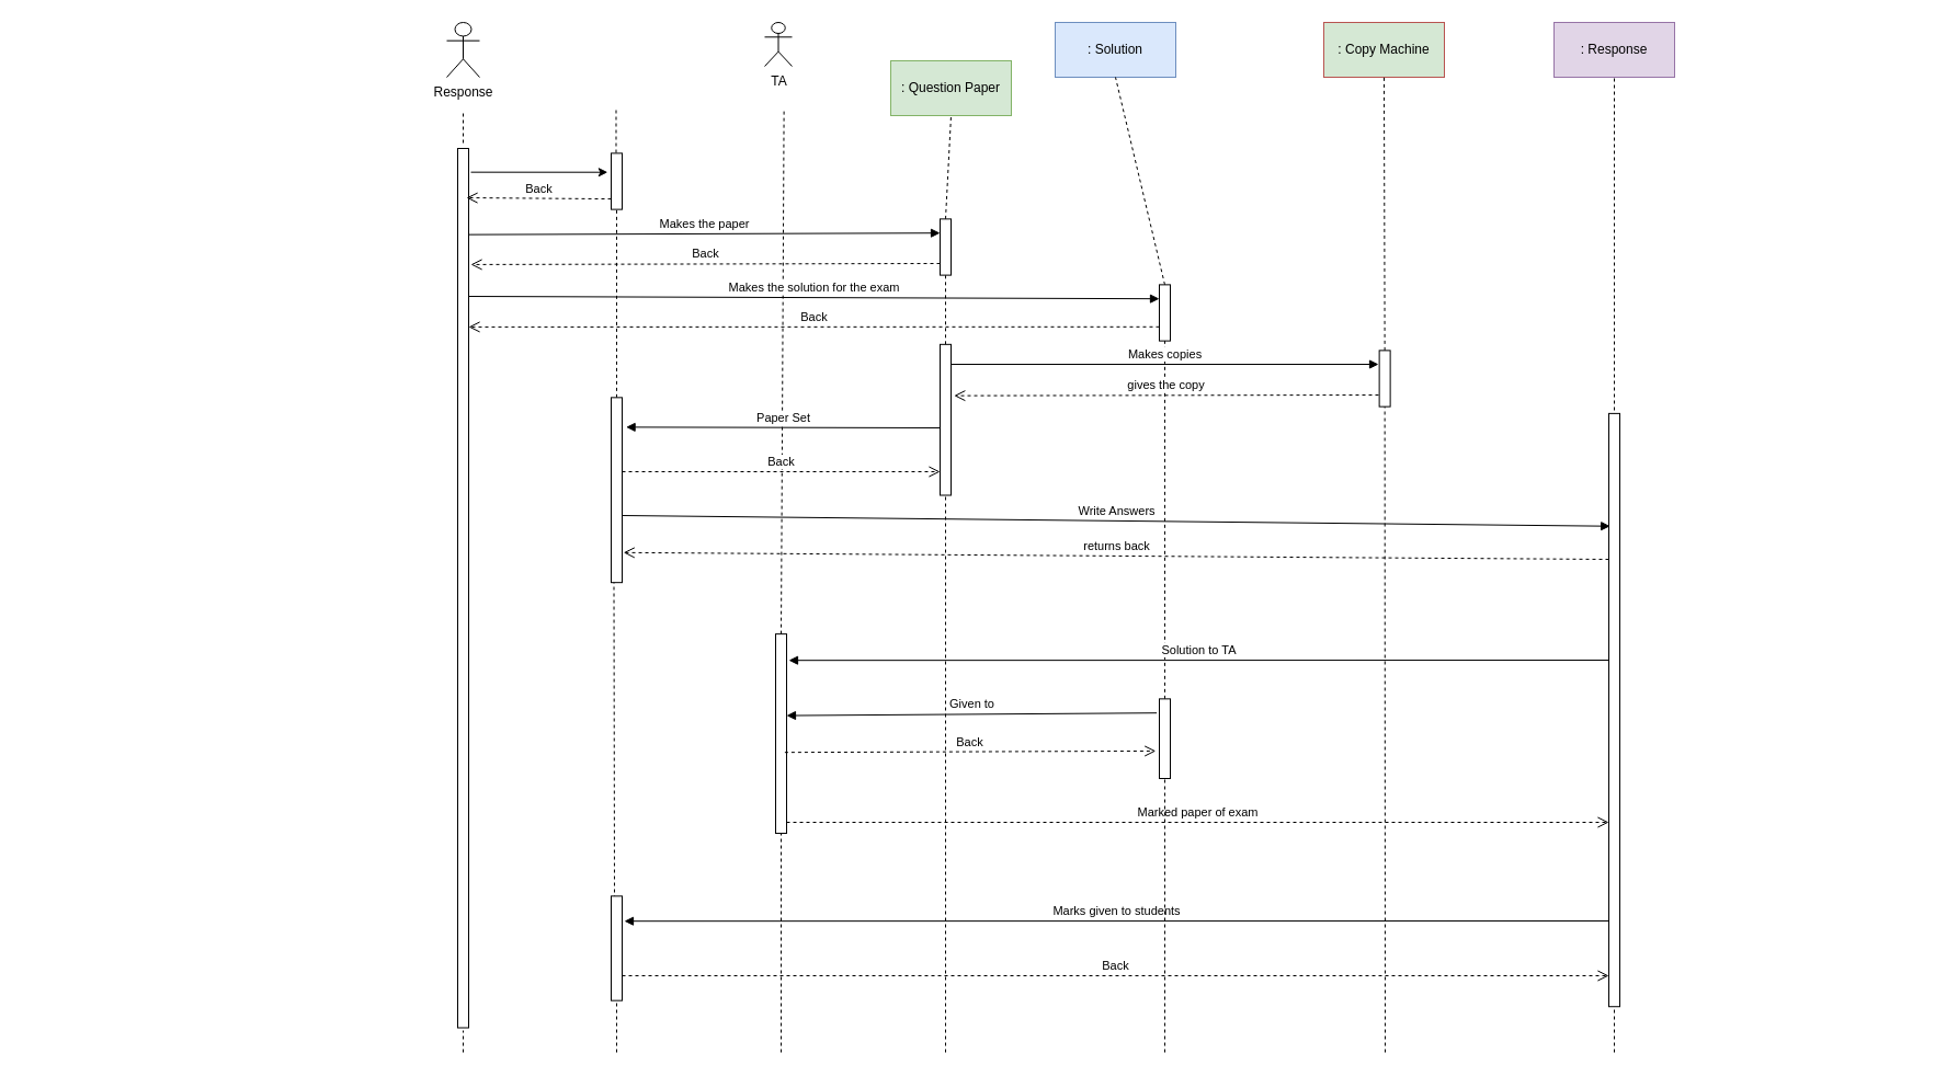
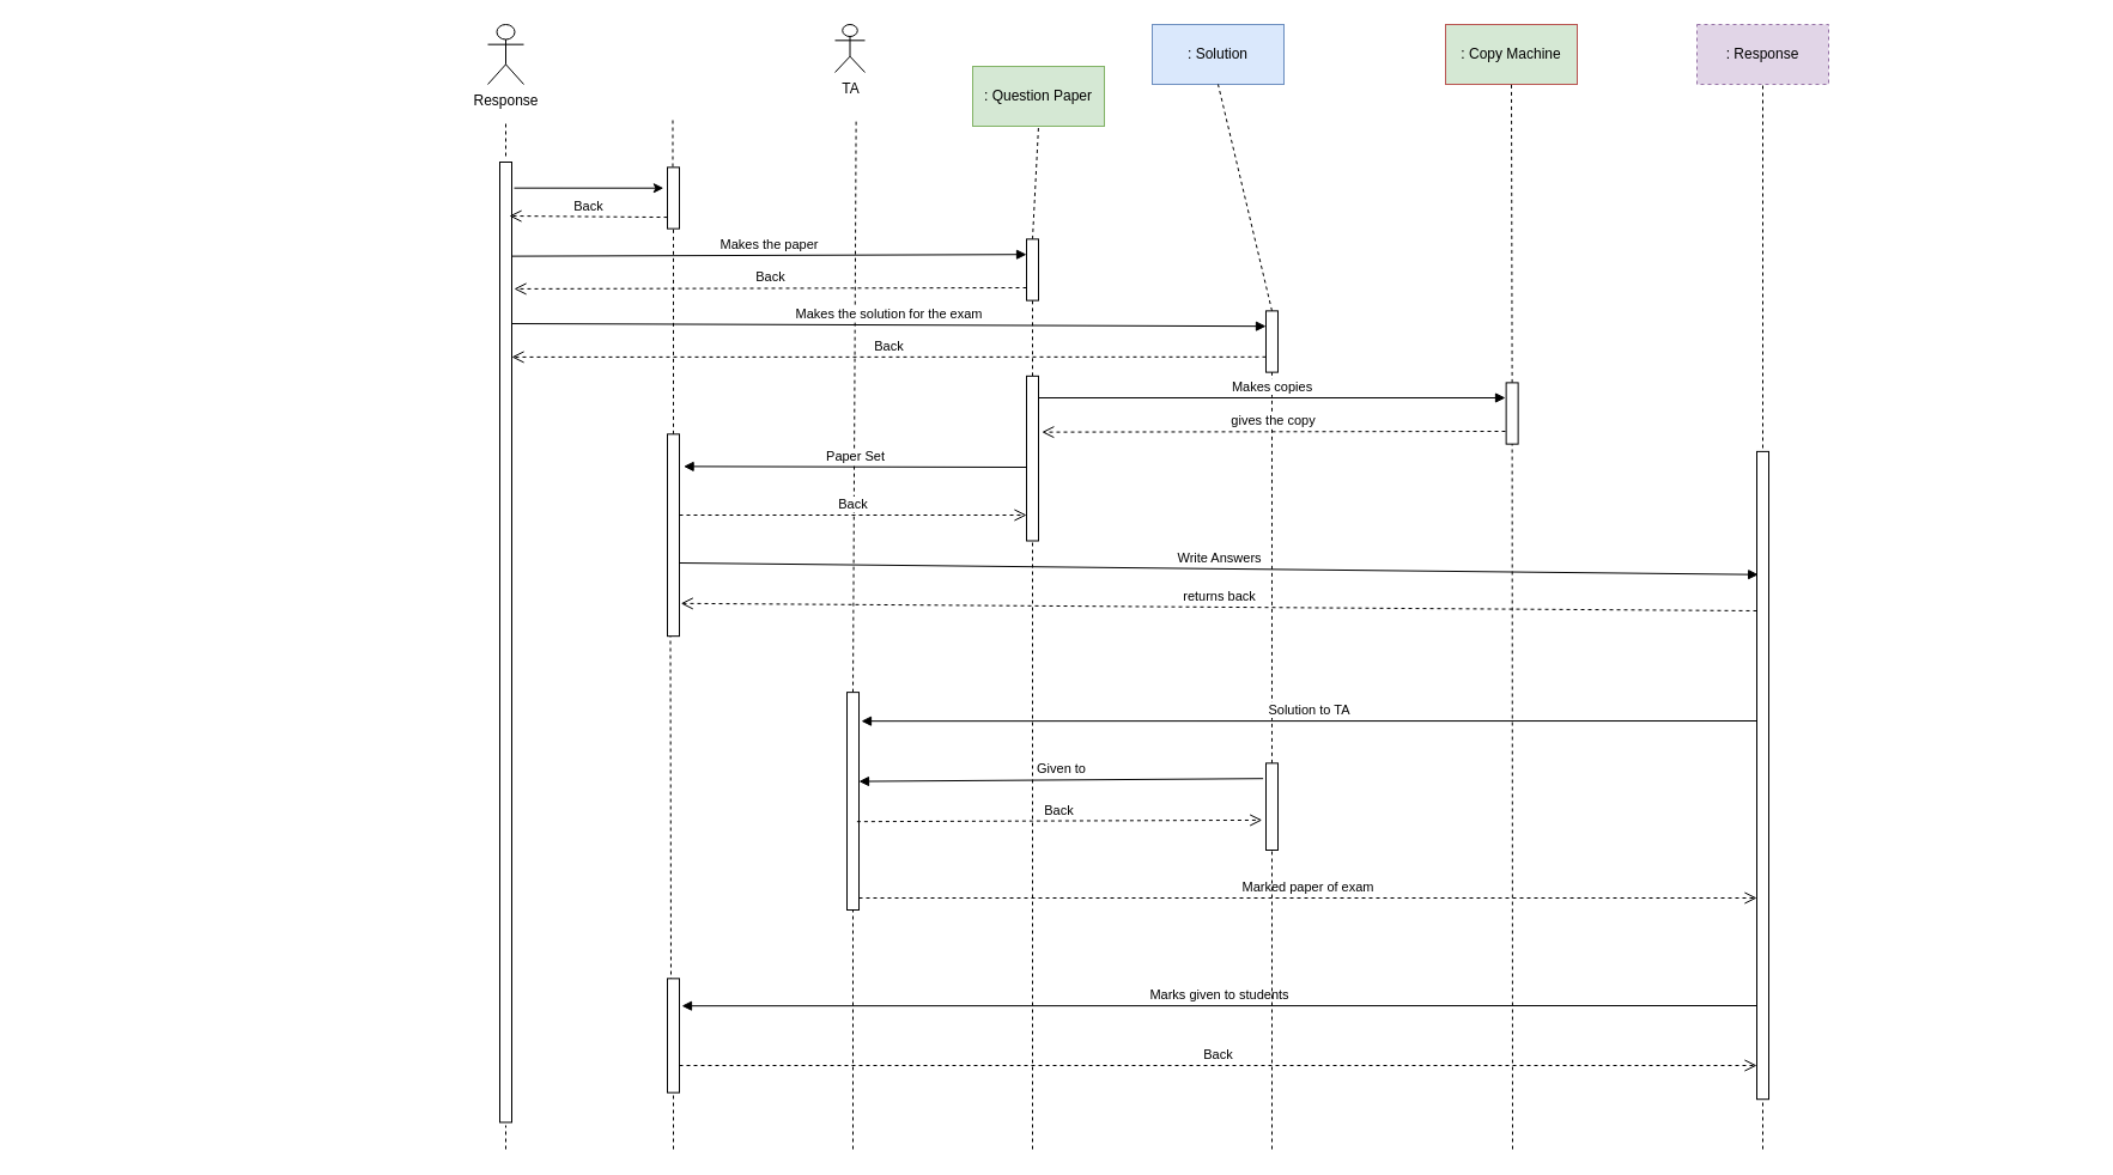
- <mxCell id="7" value=": Response" style="rounded=0;whiteSpace=wrap;html=1;fillColor=#e1d5e7;strokeColor=#9673a6;" vertex="1" parent="1"><mxGeometry x="1417" y="20" width="110" height="50" as="geometry" /></mxCell>
+ <mxCell id="7" value=": Response" style="rounded=0;whiteSpace=wrap;html=1;fillColor=#e1d5e7;strokeColor=#9673a6;dashed=1;" vertex="1" parent="1"><mxGeometry x="1417" y="20" width="110" height="50" as="geometry" /></mxCell>
